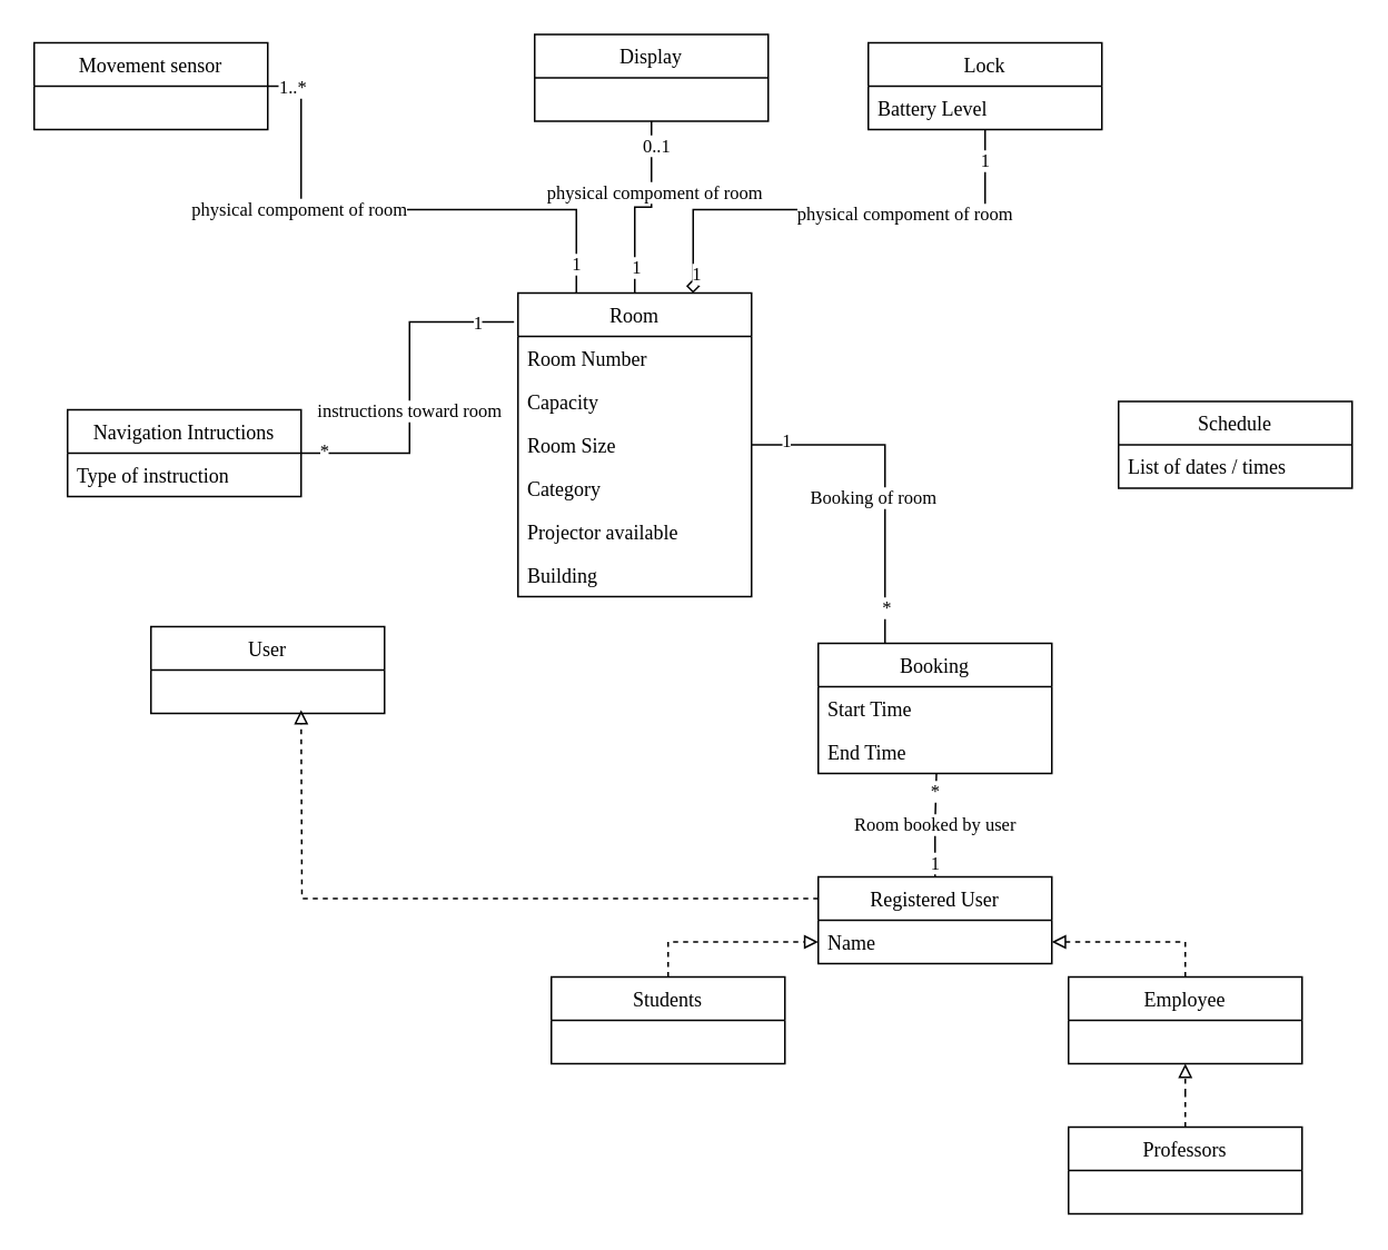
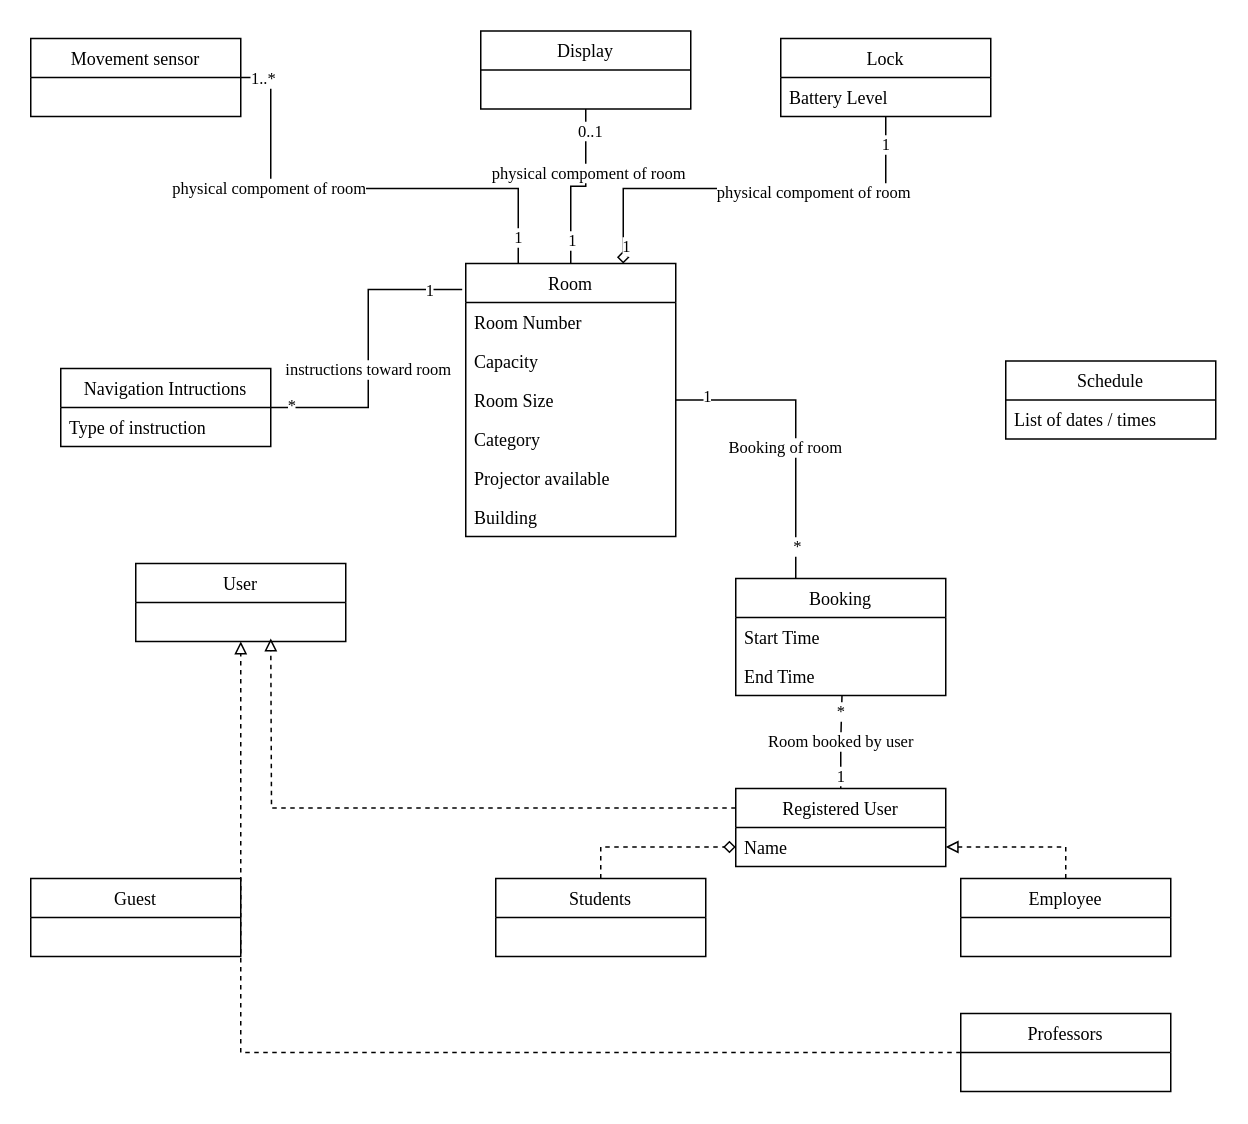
- <mxCell id="22" style="edgeStyle=orthogonalEdgeStyle;rounded=0;orthogonalLoop=1;jettySize=auto;html=1;entryX=0;entryY=0.75;entryDx=0;entryDy=0;startArrow=none;startFill=0;endArrow=block;endFill=0;exitX=0.5;exitY=0;exitDx=0;exitDy=0;dashed=1;fontFamily=Times New Roman;" parent="1" source="23" target="54" edge="1"><mxGeometry relative="1" as="geometry" /></mxCell>
+ <mxCell id="22" style="edgeStyle=orthogonalEdgeStyle;rounded=0;orthogonalLoop=1;jettySize=auto;html=1;entryX=0;entryY=0.75;entryDx=0;entryDy=0;startArrow=none;startFill=0;endArrow=diamond;endFill=0;exitX=0.5;exitY=0;exitDx=0;exitDy=0;dashed=1;fontFamily=Times New Roman;" parent="1" source="23" target="54" edge="1"><mxGeometry relative="1" as="geometry" /></mxCell>
+ <mxCell id="47" value="Guest" style="swimlane;fontStyle=0;childLayout=stackLayout;horizontal=1;startSize=26;fillColor=none;horizontalStack=0;resizeParent=1;resizeParentMax=0;resizeLast=0;collapsible=1;marginBottom=0;fontFamily=Times New Roman;" parent="1" vertex="1"><mxGeometry x="20" y="585" width="140" height="52" as="geometry" /></mxCell>
- <mxCell id="24" style="edgeStyle=orthogonalEdgeStyle;rounded=0;orthogonalLoop=1;jettySize=auto;html=1;entryX=0.5;entryY=1;entryDx=0;entryDy=0;startArrow=none;startFill=0;endArrow=block;endFill=0;dashed=1;fontFamily=Times New Roman;" parent="1" source="25" target="27" edge="1"><mxGeometry relative="1" as="geometry" /></mxCell>
+ <mxCell id="24" style="edgeStyle=orthogonalEdgeStyle;rounded=0;orthogonalLoop=1;jettySize=auto;html=1;startArrow=none;startFill=0;endArrow=block;endFill=0;dashed=1;fontFamily=Times New Roman;" parent="1" source="25" target="48" edge="1"><mxGeometry relative="1" as="geometry" /></mxCell>
